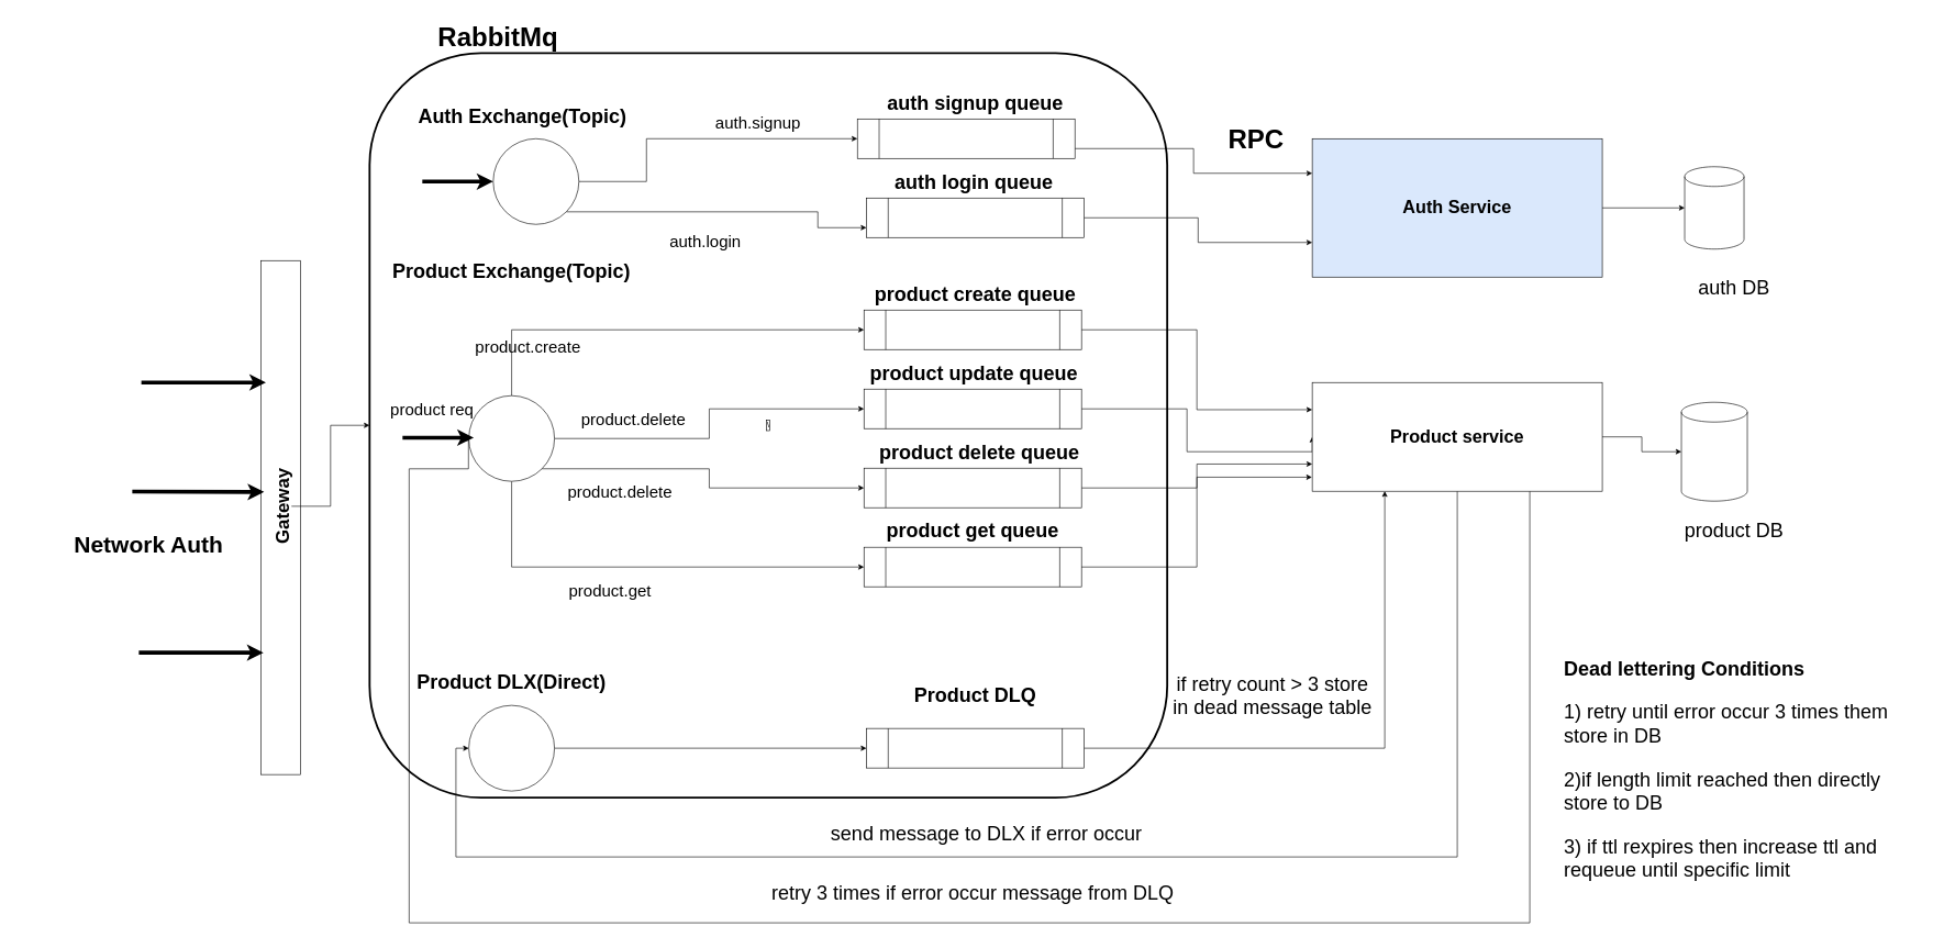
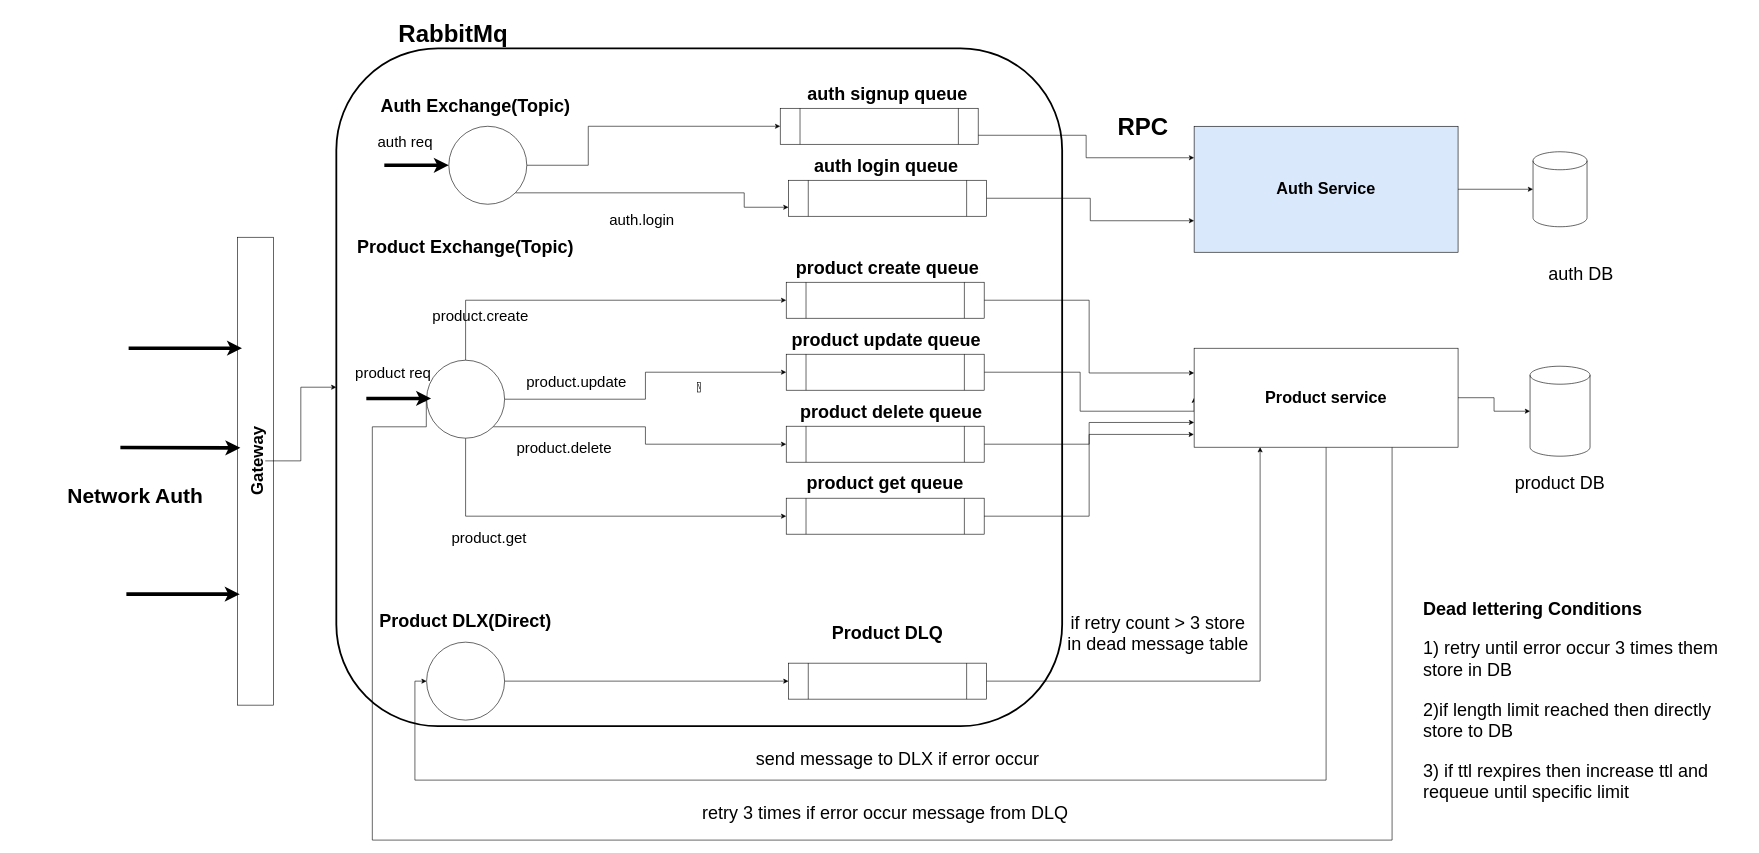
- <mxCell id="27" value="&lt;font style=&quot;font-size: 25px;&quot;&gt;auth.signup&lt;/font&gt;" style="text;html=1;align=center;verticalAlign=middle;whiteSpace=wrap;rounded=0;" vertex="1" parent="1"><mxGeometry x="1100" y="170" width="98.75" height="30" as="geometry" /></mxCell>
+ <mxCell id="62" value="&lt;font style=&quot;font-size: 25px;&quot;&gt;auth req&lt;/font&gt;" style="text;html=1;align=center;verticalAlign=middle;whiteSpace=wrap;rounded=0;" vertex="1" parent="1"><mxGeometry x="610" y="220" width="130" height="30" as="geometry" /></mxCell>
- <mxCell id="66" value="&lt;font style=&quot;font-size: 30px;&quot;&gt;auth DB&lt;/font&gt;" style="text;html=1;align=center;verticalAlign=middle;whiteSpace=wrap;rounded=0;" vertex="1" parent="1"><mxGeometry x="2555" y="420" width="150" height="30" as="geometry" /></mxCell>
+ <mxCell id="66" value="&lt;font style=&quot;font-size: 30px;&quot;&gt;auth DB&lt;/font&gt;" style="text;html=1;align=center;verticalAlign=middle;whiteSpace=wrap;rounded=0;" vertex="1" parent="1"><mxGeometry x="2560" y="440" width="150" height="30" as="geometry" /></mxCell>
- <mxCell id="41" value="&lt;font style=&quot;font-size: 25px;&quot;&gt;product.delete&lt;/font&gt;" style="text;html=1;align=center;verticalAlign=middle;whiteSpace=wrap;rounded=0;" vertex="1" parent="1"><mxGeometry x="880" y="620" width="160.5" height="30" as="geometry" /></mxCell>
+ <mxCell id="41" value="&lt;font style=&quot;font-size: 25px;&quot;&gt;product.update&lt;/font&gt;" style="text;html=1;align=center;verticalAlign=middle;whiteSpace=wrap;rounded=0;" vertex="1" parent="1"><mxGeometry x="880" y="620" width="160.5" height="30" as="geometry" /></mxCell>
- <mxCell id="67" value="&lt;font style=&quot;font-size: 30px;&quot;&gt;product DB&lt;/font&gt;" style="text;html=1;align=center;verticalAlign=middle;whiteSpace=wrap;rounded=0;" vertex="1" parent="1"><mxGeometry x="2540" y="790" width="180" height="30" as="geometry" /></mxCell>
+ <mxCell id="67" value="&lt;font style=&quot;font-size: 30px;&quot;&gt;product DB&lt;/font&gt;" style="text;html=1;align=center;verticalAlign=middle;whiteSpace=wrap;rounded=0;" vertex="1" parent="1"><mxGeometry x="2510" y="790" width="180" height="30" as="geometry" /></mxCell>
- <mxCell id="43" value="&lt;font style=&quot;font-size: 25px;&quot;&gt;product.get&lt;/font&gt;" style="text;html=1;align=center;verticalAlign=middle;whiteSpace=wrap;rounded=0;" vertex="1" parent="1"><mxGeometry y="880" width="150" height="30" as="geometry" x="850" /></mxCell>
+ <mxCell id="43" value="&lt;font style=&quot;font-size: 25px;&quot;&gt;product.get&lt;/font&gt;" style="text;html=1;align=center;verticalAlign=middle;whiteSpace=wrap;rounded=0;" vertex="1" parent="1"><mxGeometry x="740" y="880" width="150" height="30" as="geometry" /></mxCell>
